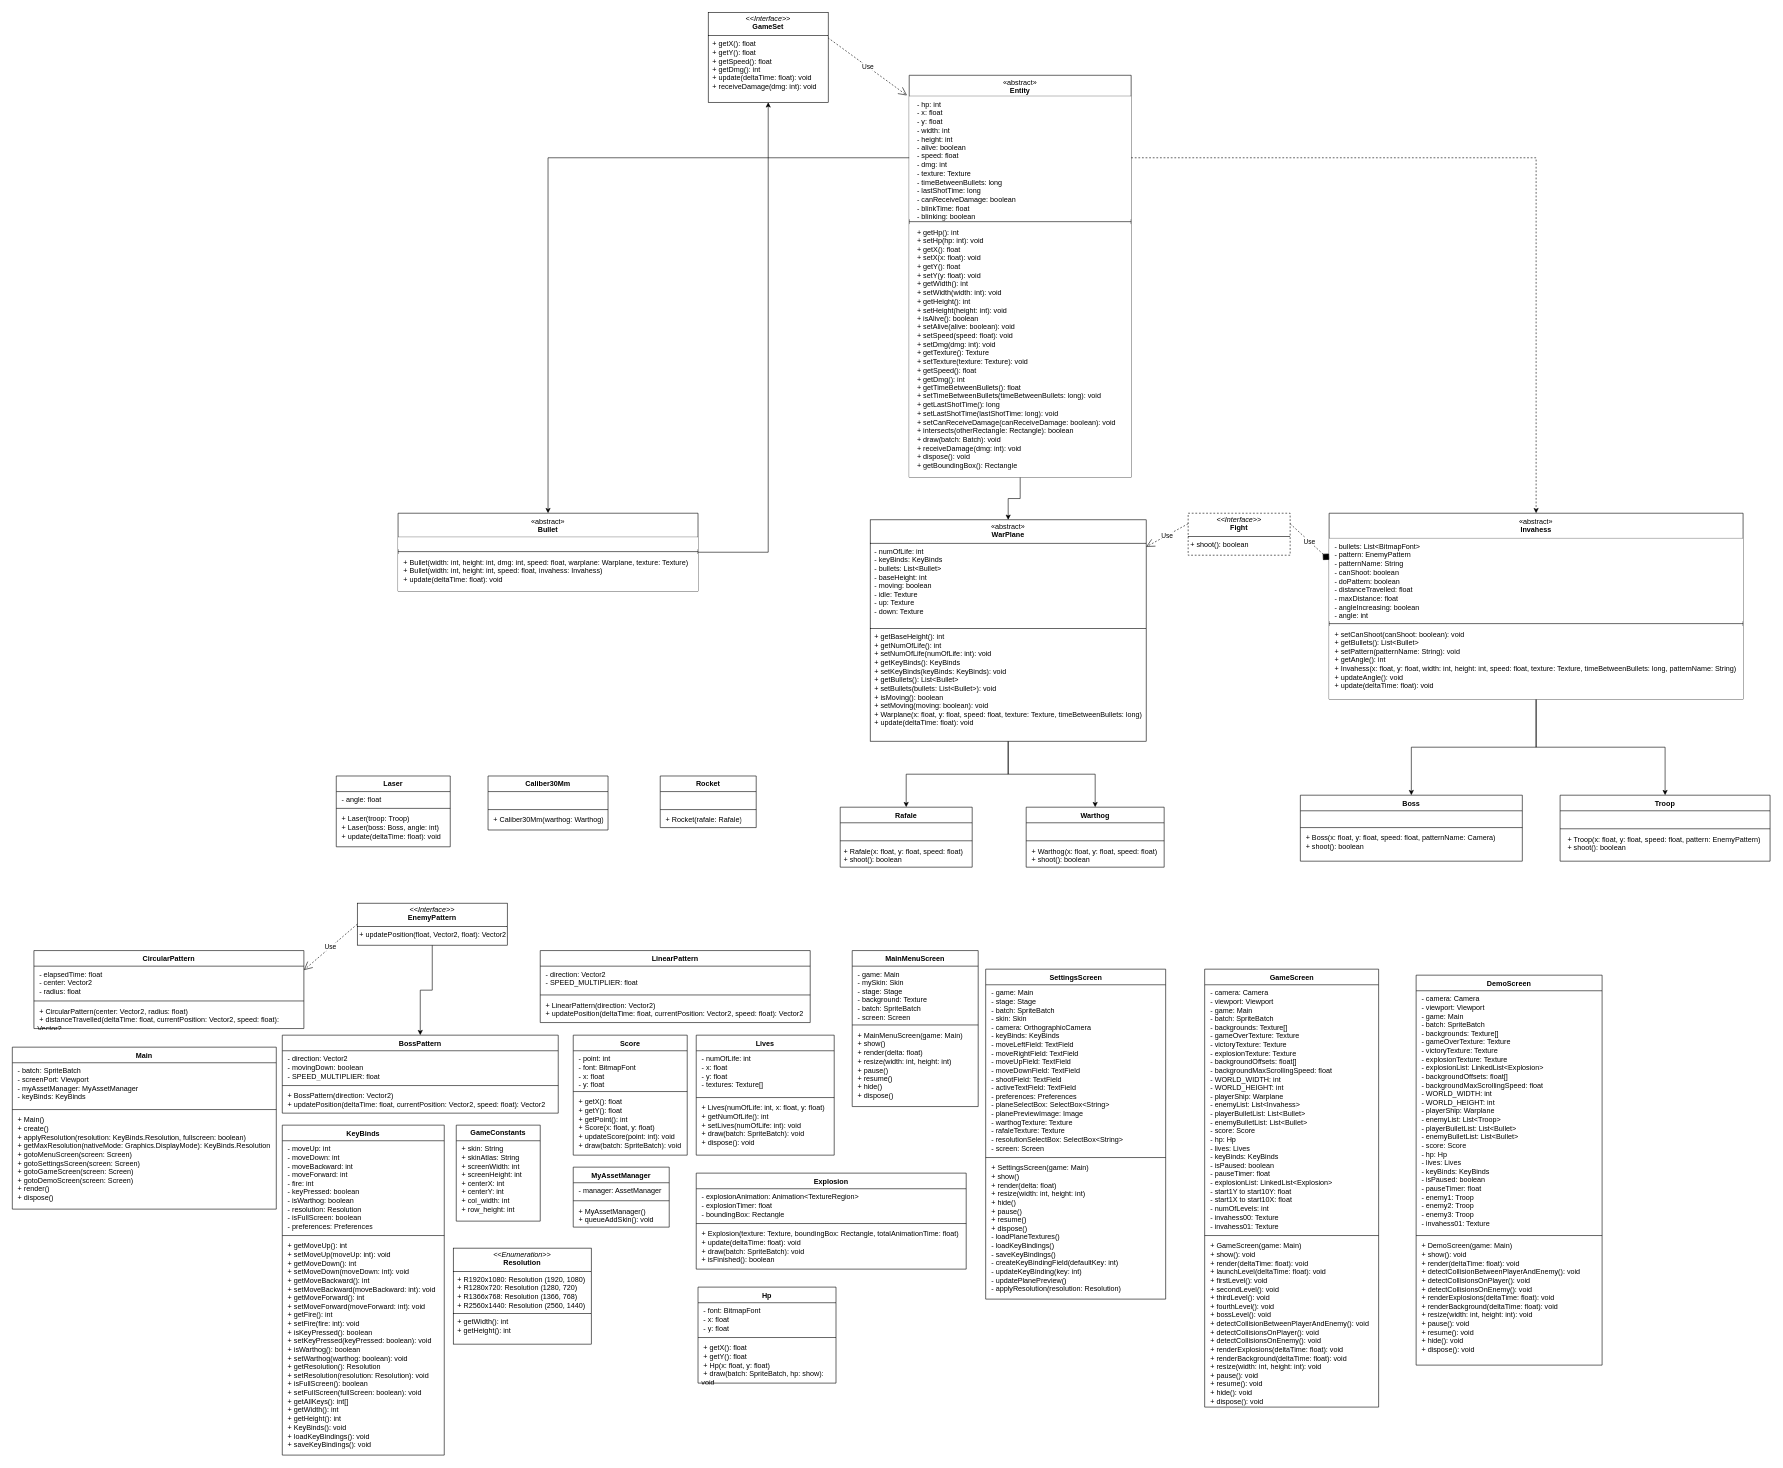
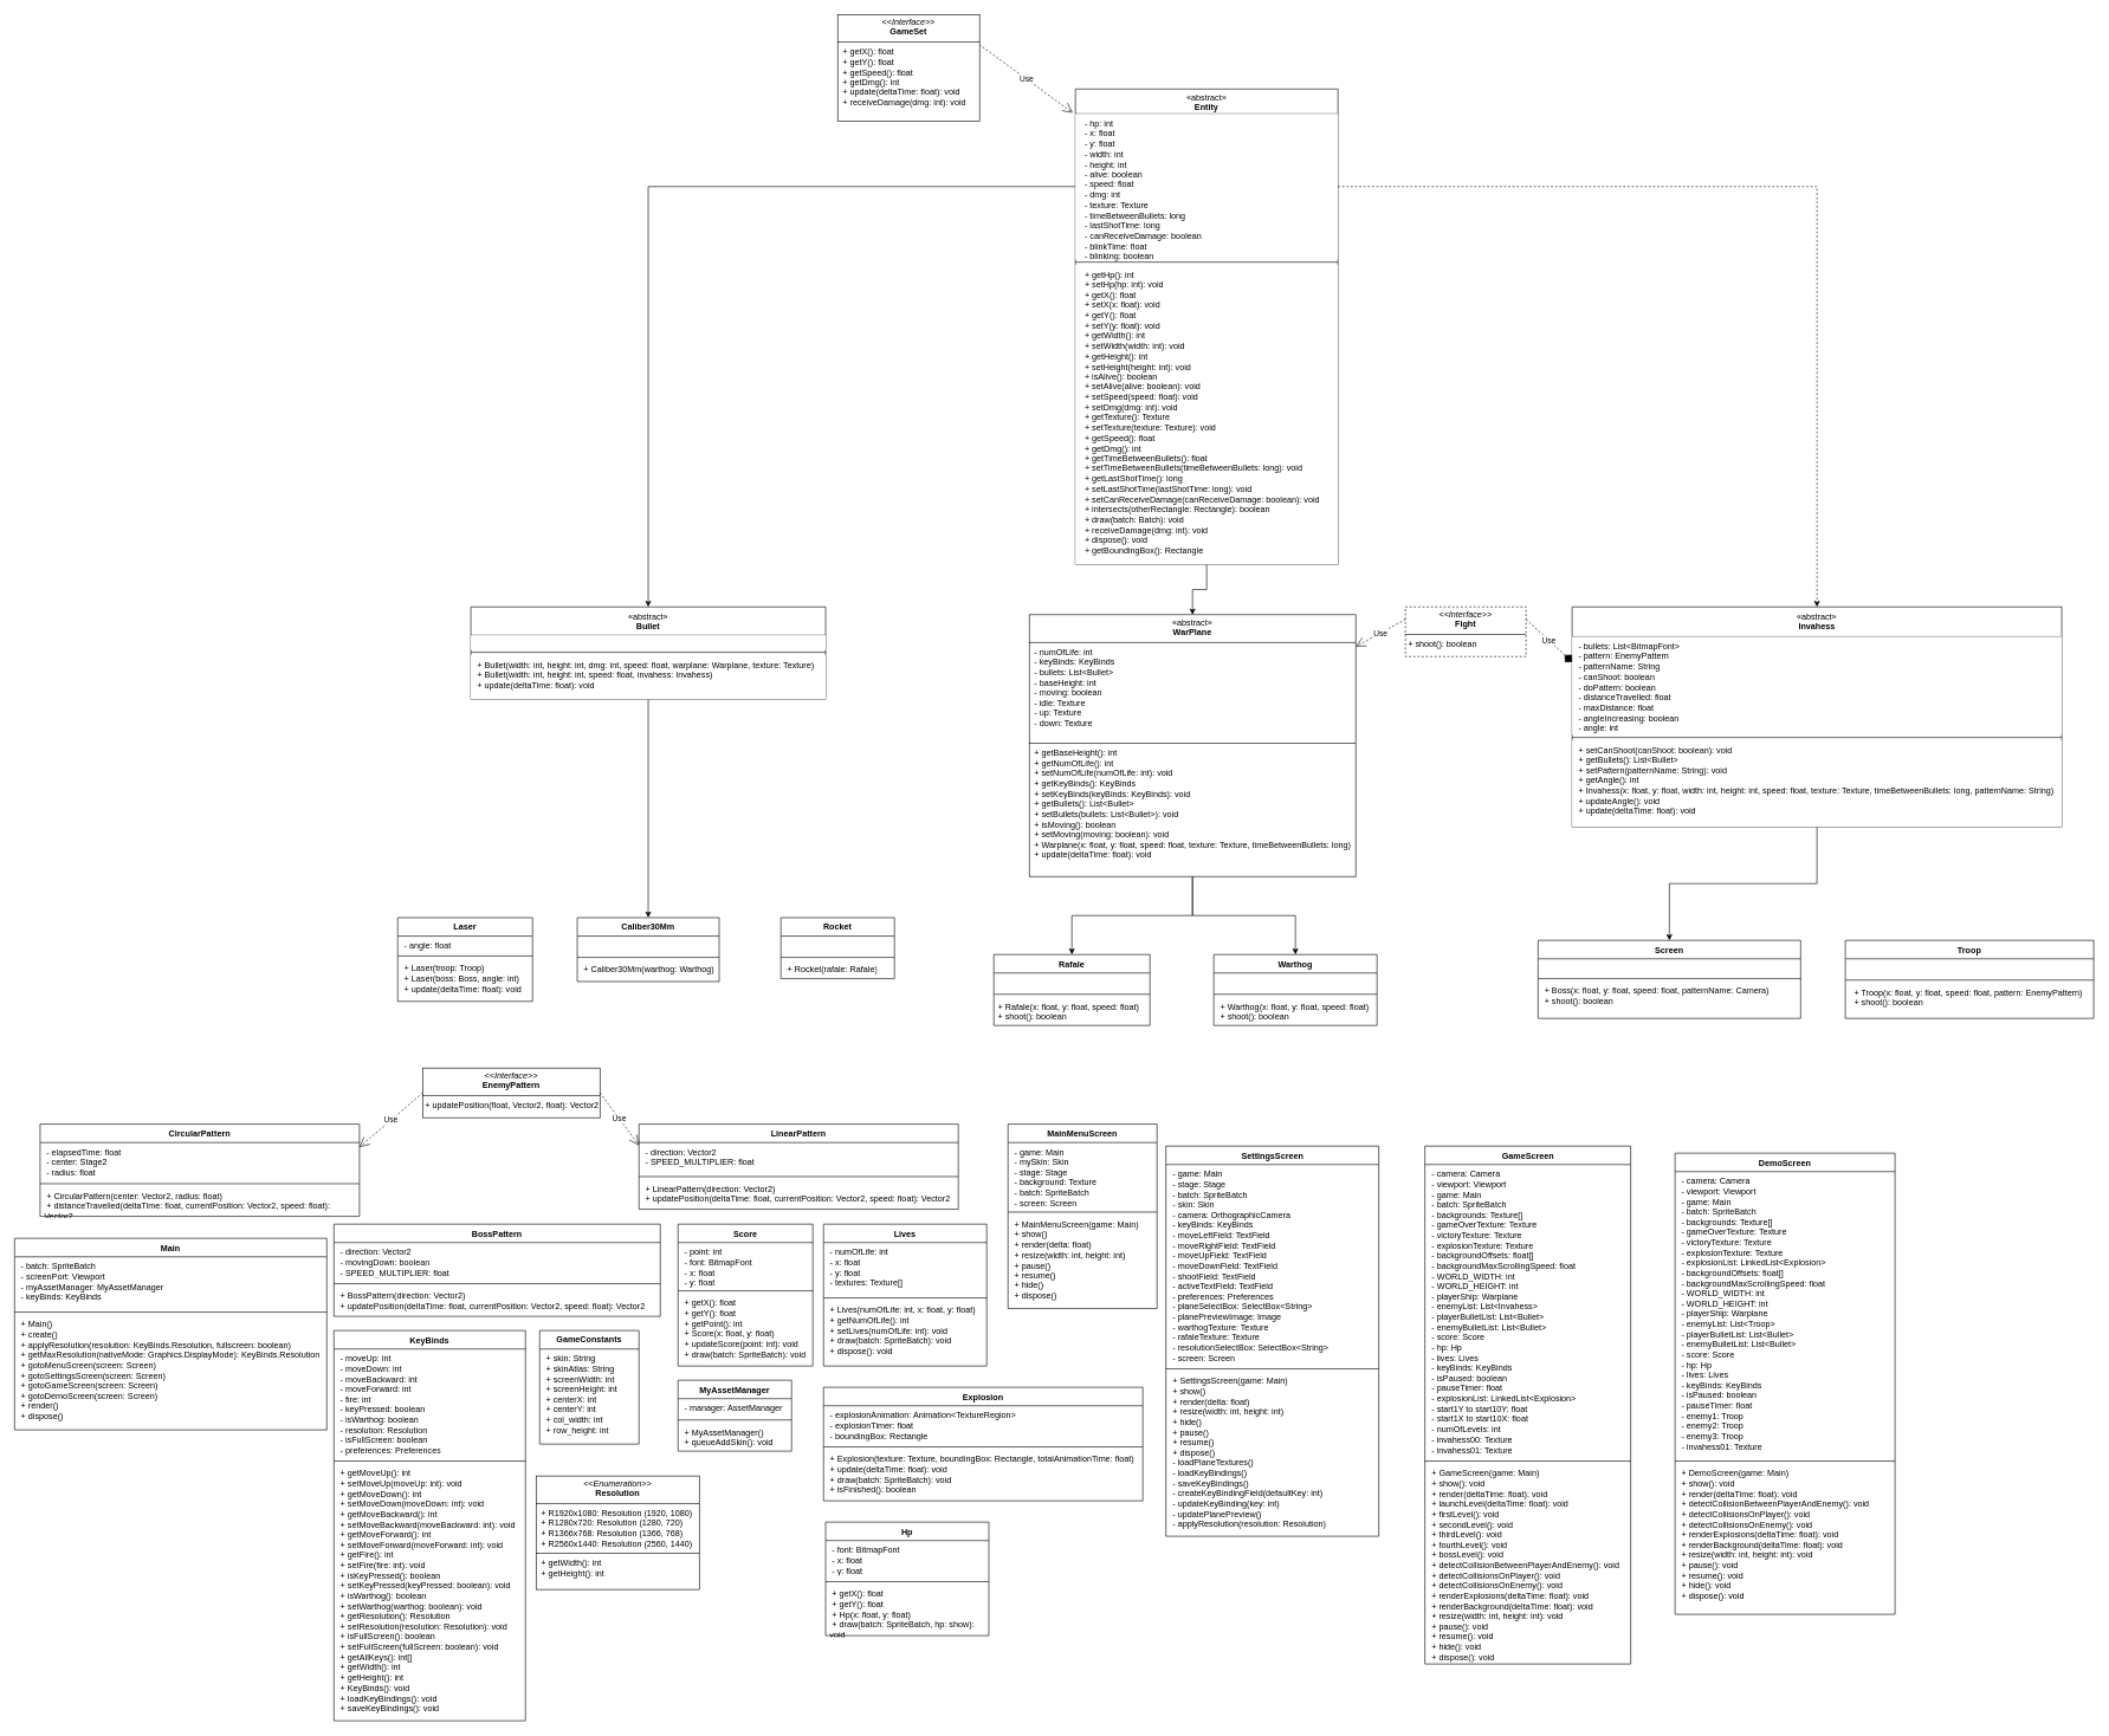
- <mxCell id="16" style="edgeStyle=orthogonalEdgeStyle;rounded=0;orthogonalLoop=1;jettySize=auto;html=1;" edge="1" parent="1" source="17" target="38"><mxGeometry relative="1" as="geometry" /></mxCell>
+ <mxCell id="16" style="edgeStyle=orthogonalEdgeStyle;rounded=0;orthogonalLoop=1;jettySize=auto;html=1;" edge="1" parent="1" source="17" target="44"><mxGeometry relative="1" as="geometry" /></mxCell>
- <mxCell id="2" style="edgeStyle=orthogonalEdgeStyle;rounded=0;orthogonalLoop=1;jettySize=auto;html=1;entryX=0.5;entryY=0;entryDx=0;entryDy=0;" edge="1" parent="1" source="4" target="25"><mxGeometry relative="1" as="geometry" /></mxCell>
- <mxCell id="21" value="Boss" style="swimlane;fontStyle=1;align=center;verticalAlign=top;childLayout=stackLayout;horizontal=1;startSize=26;horizontalStack=0;resizeParent=1;resizeParentMax=0;resizeLast=0;collapsible=1;marginBottom=0;whiteSpace=wrap;html=1;" vertex="1" parent="1"><mxGeometry x="2167" y="1325" width="370" height="110" as="geometry" /></mxCell>
+ <mxCell id="21" value="Screen" style="swimlane;fontStyle=1;align=center;verticalAlign=top;childLayout=stackLayout;horizontal=1;startSize=26;horizontalStack=0;resizeParent=1;resizeParentMax=0;resizeLast=0;collapsible=1;marginBottom=0;whiteSpace=wrap;html=1;" vertex="1" parent="1"><mxGeometry x="2167" y="1325" width="370" height="110" as="geometry" /></mxCell>
+ <mxCell id="102" value="Use" style="endArrow=open;endSize=12;dashed=1;html=1;rounded=0;exitX=1;exitY=0.5;exitDx=0;exitDy=0;entryX=0;entryY=0.25;entryDx=0;entryDy=0;" edge="1" parent="1" source="65" target="93"><mxGeometry width="160" relative="1" as="geometry"><mxPoint x="956" y="1435" as="sourcePoint" /><mxPoint x="1116" y="1435" as="targetPoint" /></mxGeometry></mxCell>
- <mxCell id="90" value="&lt;div&gt;&amp;nbsp;- elapsedTime: float&amp;nbsp;&lt;/div&gt;&lt;div&gt;&amp;nbsp;- center: Vector2&amp;nbsp; &amp;nbsp; &amp;nbsp; &amp;nbsp; &amp;nbsp; &amp;nbsp; &amp;nbsp; &amp;nbsp; &amp;nbsp;&lt;/div&gt;&lt;div&gt;&amp;nbsp;- radius: float&amp;nbsp;&lt;/div&gt;" style="text;strokeColor=none;fillColor=none;align=left;verticalAlign=top;spacingLeft=4;spacingRight=4;overflow=hidden;rotatable=0;points=[[0,0.5],[1,0.5]];portConstraint=eastwest;whiteSpace=wrap;html=1;" vertex="1" parent="89"><mxGeometry y="26" width="450" height="54" as="geometry" /></mxCell>
+ <mxCell id="90" value="&lt;div&gt;&amp;nbsp;- elapsedTime: float&amp;nbsp;&lt;/div&gt;&lt;div&gt;&amp;nbsp;- center: Stage2&amp;nbsp; &amp;nbsp; &amp;nbsp; &amp;nbsp; &amp;nbsp; &amp;nbsp; &amp;nbsp; &amp;nbsp; &amp;nbsp;&lt;/div&gt;&lt;div&gt;&amp;nbsp;- radius: float&amp;nbsp;&lt;/div&gt;" style="text;strokeColor=none;fillColor=none;align=left;verticalAlign=top;spacingLeft=4;spacingRight=4;overflow=hidden;rotatable=0;points=[[0,0.5],[1,0.5]];portConstraint=eastwest;whiteSpace=wrap;html=1;" vertex="1" parent="89"><mxGeometry y="26" width="450" height="54" as="geometry" /></mxCell>
- <mxCell id="64" style="edgeStyle=orthogonalEdgeStyle;rounded=0;orthogonalLoop=1;jettySize=auto;html=1;entryX=0.5;entryY=0;entryDx=0;entryDy=0;" edge="1" parent="1" source="65" target="107"><mxGeometry relative="1" as="geometry" /></mxCell>
